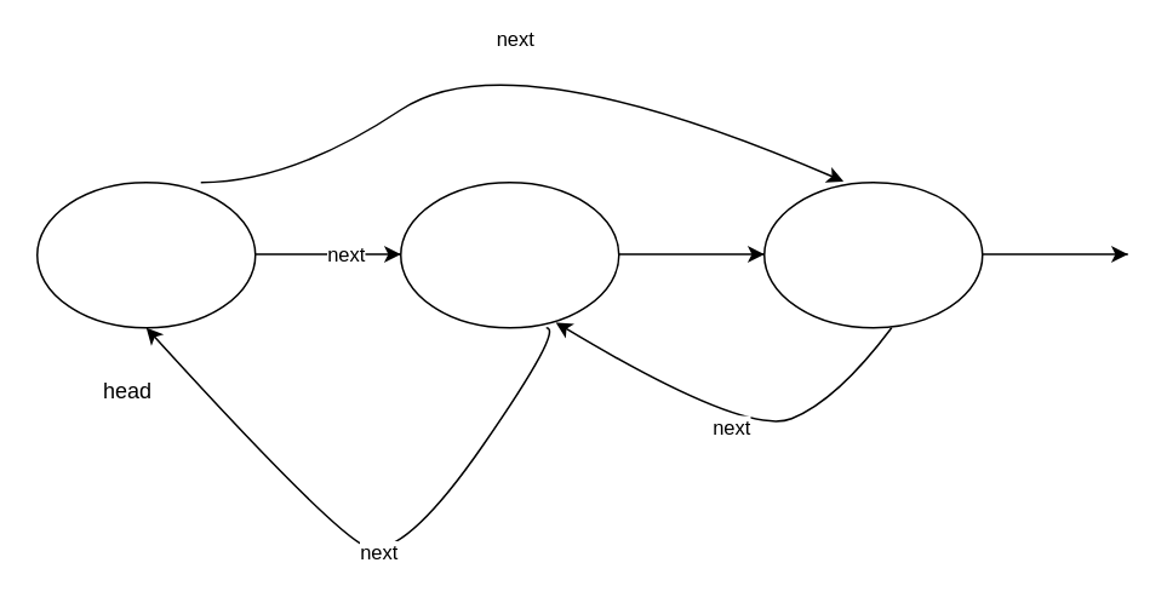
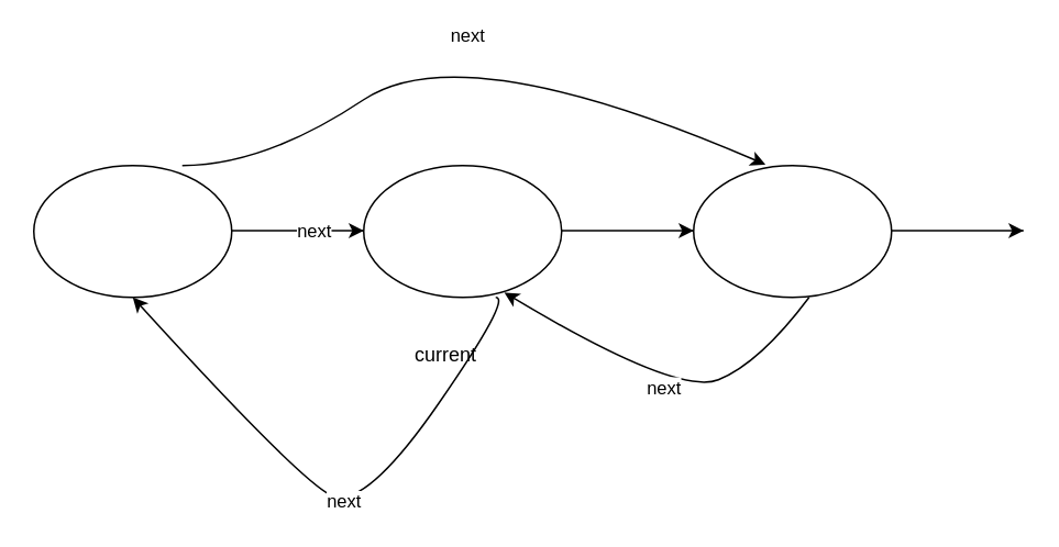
- <mxCell id="8" value="head" style="text;strokeColor=none;align=center;fillColor=none;html=1;verticalAlign=middle;whiteSpace=wrap;rounded=0;" vertex="1" parent="1"><mxGeometry x="40" y="200" width="60" height="30" as="geometry" /></mxCell>
+ <mxCell id="9" value="current" style="text;strokeColor=none;align=center;fillColor=none;html=1;verticalAlign=middle;whiteSpace=wrap;rounded=0;" vertex="1" parent="1"><mxGeometry x="240" y="195" width="60" height="40" as="geometry" /></mxCell>
